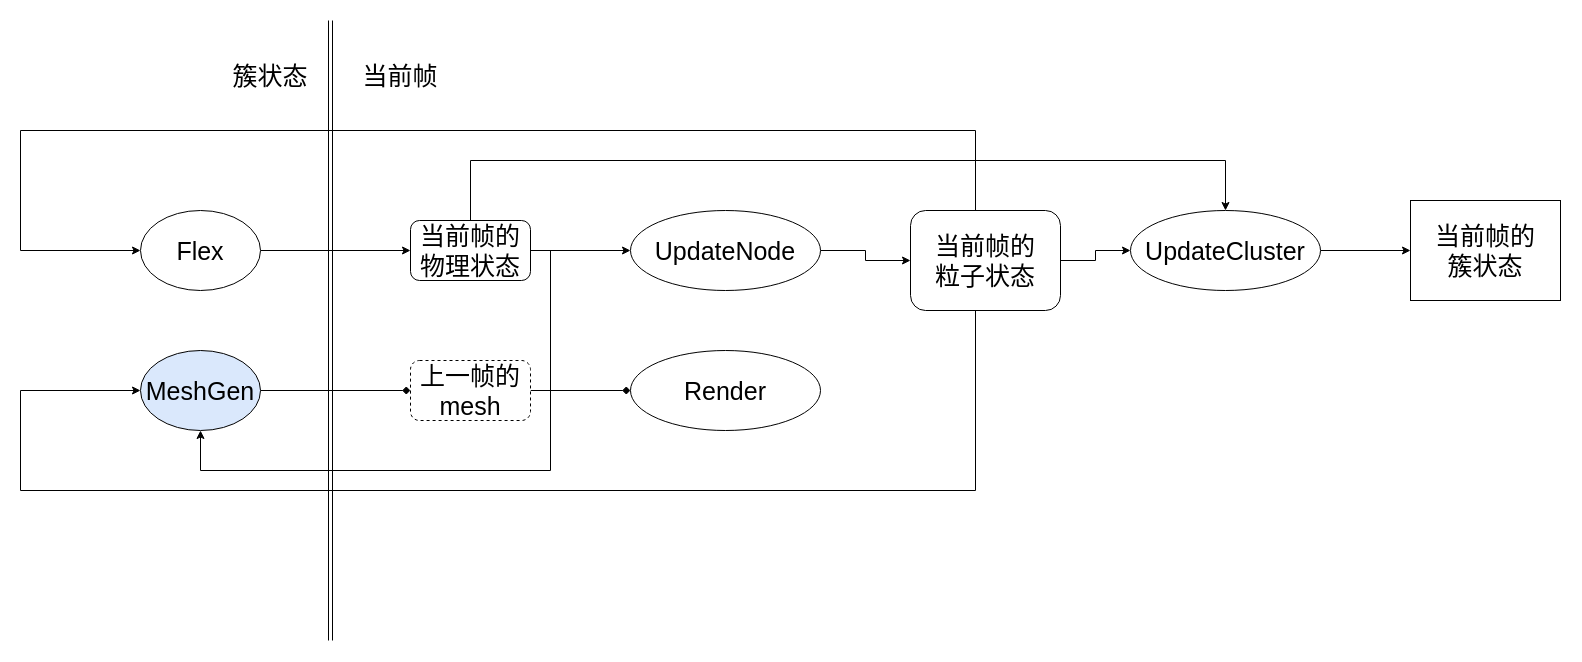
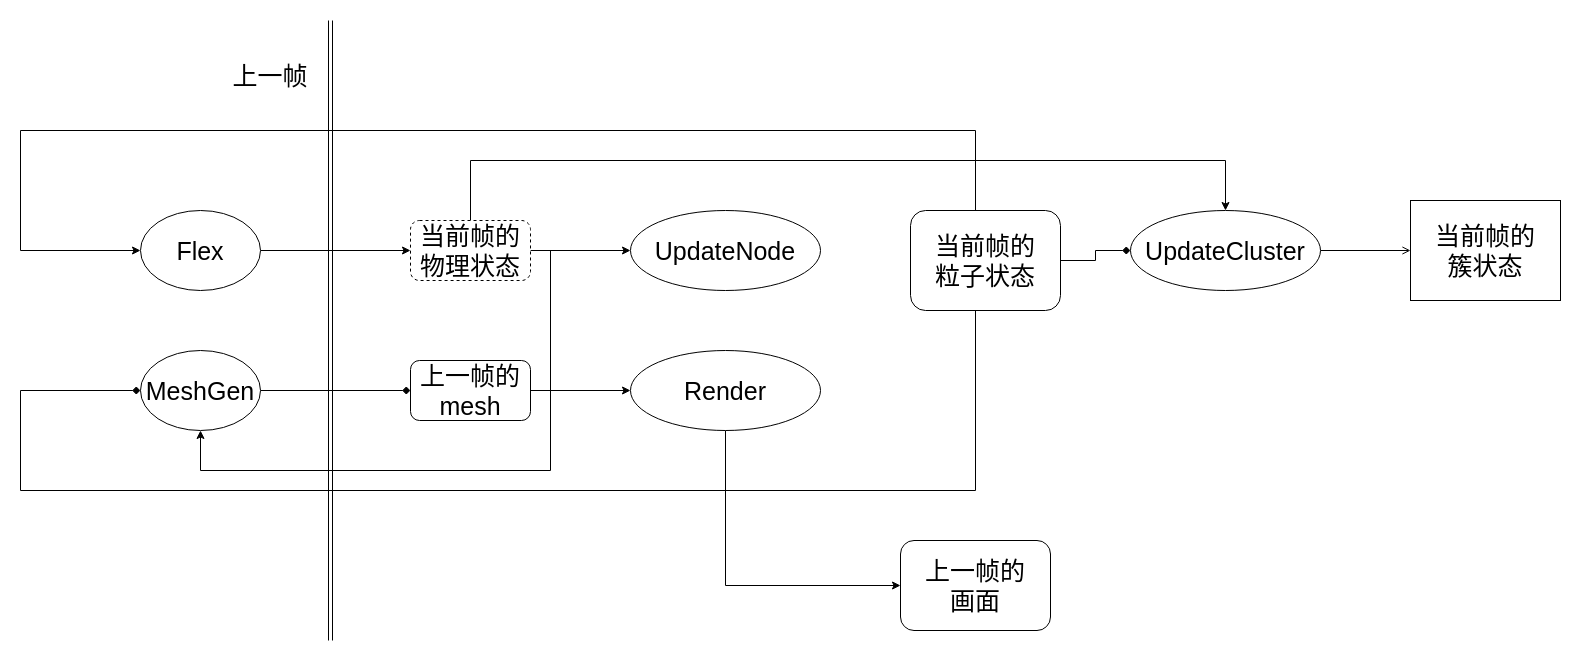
- <mxCell id="25" value="簇状态" style="text;html=1;strokeColor=none;fillColor=none;align=center;verticalAlign=middle;whiteSpace=wrap;rounded=0;fontSize=25;" vertex="1" parent="1"><mxGeometry x="220" y="60" width="100" height="30" as="geometry" /></mxCell>
+ <mxCell id="25" value="上一帧" style="text;html=1;strokeColor=none;fillColor=none;align=center;verticalAlign=middle;whiteSpace=wrap;rounded=0;fontSize=25;" vertex="1" parent="1"><mxGeometry x="220" y="60" width="100" height="30" as="geometry" /></mxCell>
- <mxCell id="26" value="当前帧" style="text;html=1;strokeColor=none;fillColor=none;align=center;verticalAlign=middle;whiteSpace=wrap;rounded=0;fontSize=25;" vertex="1" parent="1"><mxGeometry x="350" y="60" width="100" height="30" as="geometry" /></mxCell>
- <mxCell id="5" value="&lt;span style=&quot;font-size: 25px&quot;&gt;当前帧的物理状态&lt;/span&gt;" style="rounded=1;whiteSpace=wrap;html=1;" vertex="1" parent="1"><mxGeometry x="410" y="220" width="120" height="60" as="geometry" /></mxCell>
+ <mxCell id="5" value="&lt;span style=&quot;font-size: 25px&quot;&gt;当前帧的物理状态&lt;/span&gt;" style="rounded=1;whiteSpace=wrap;html=1;dashed=1;" vertex="1" parent="1"><mxGeometry x="410" y="220" width="120" height="60" as="geometry" /></mxCell>
- <mxCell id="17" style="edgeStyle=orthogonalEdgeStyle;rounded=0;orthogonalLoop=1;jettySize=auto;html=1;exitX=1;exitY=0.5;exitDx=0;exitDy=0;entryX=0;entryY=0.5;entryDx=0;entryDy=0;fontSize=25;" edge="1" parent="1" source="18" target="24"><mxGeometry relative="1" as="geometry" /></mxCell>
+ <mxCell id="17" style="edgeStyle=orthogonalEdgeStyle;rounded=0;orthogonalLoop=1;jettySize=auto;html=1;exitX=1;exitY=0.5;exitDx=0;exitDy=0;entryX=0;entryY=0.5;entryDx=0;entryDy=0;fontSize=25;endArrow=diamond;" edge="1" parent="1" source="18" target="24"><mxGeometry relative="1" as="geometry" /></mxCell>
- <mxCell id="23" style="edgeStyle=orthogonalEdgeStyle;rounded=0;orthogonalLoop=1;jettySize=auto;html=1;exitX=1;exitY=0.5;exitDx=0;exitDy=0;entryX=0;entryY=0.5;entryDx=0;entryDy=0;fontSize=25;" edge="1" parent="1" source="24" target="14"><mxGeometry relative="1" as="geometry" /></mxCell>
+ <mxCell id="23" style="edgeStyle=orthogonalEdgeStyle;rounded=0;orthogonalLoop=1;jettySize=auto;html=1;exitX=1;exitY=0.5;exitDx=0;exitDy=0;entryX=0;entryY=0.5;entryDx=0;entryDy=0;fontSize=25;endArrow=open;" edge="1" parent="1" source="24" target="14"><mxGeometry relative="1" as="geometry" /></mxCell>
- <mxCell id="12" style="edgeStyle=orthogonalEdgeStyle;rounded=0;orthogonalLoop=1;jettySize=auto;html=1;exitX=1;exitY=0.5;exitDx=0;exitDy=0;entryX=0;entryY=0.5;entryDx=0;entryDy=0;fontSize=25;" edge="1" parent="1" source="13" target="18"><mxGeometry relative="1" as="geometry" /></mxCell>
- <mxCell id="15" style="edgeStyle=orthogonalEdgeStyle;rounded=0;orthogonalLoop=1;jettySize=auto;html=1;exitX=0.5;exitY=1;exitDx=0;exitDy=0;entryX=0;entryY=0.5;entryDx=0;entryDy=0;fontSize=25;" edge="1" parent="1" source="18" target="11"><mxGeometry relative="1" as="geometry"><Array as="points"><mxPoint x="975" y="490" /><mxPoint x="20" y="490" /><mxPoint x="20" y="390" /></Array></mxGeometry></mxCell>
+ <mxCell id="15" style="edgeStyle=orthogonalEdgeStyle;rounded=0;orthogonalLoop=1;jettySize=auto;html=1;exitX=0.5;exitY=1;exitDx=0;exitDy=0;entryX=0;entryY=0.5;entryDx=0;entryDy=0;fontSize=25;endArrow=diamond;" edge="1" parent="1" source="18" target="11"><mxGeometry relative="1" as="geometry"><Array as="points"><mxPoint x="975" y="490" /><mxPoint x="20" y="490" /><mxPoint x="20" y="390" /></Array></mxGeometry></mxCell>
- <mxCell id="11" value="MeshGen" style="ellipse;whiteSpace=wrap;html=1;fontSize=25;fillColor=#dae8fc;" vertex="1" parent="1"><mxGeometry x="140" y="350" width="120" height="80" as="geometry" /></mxCell>
+ <mxCell id="11" value="MeshGen" style="ellipse;whiteSpace=wrap;html=1;fontSize=25;" vertex="1" parent="1"><mxGeometry x="140" y="350" width="120" height="80" as="geometry" /></mxCell>
- <mxCell id="9" value="&lt;span style=&quot;font-size: 25px&quot;&gt;上一帧的mesh&lt;/span&gt;" style="rounded=1;whiteSpace=wrap;html=1;dashed=1;" vertex="1" parent="1"><mxGeometry x="410" y="360" width="120" height="60" as="geometry" /></mxCell>
+ <mxCell id="9" value="&lt;span style=&quot;font-size: 25px&quot;&gt;上一帧的mesh&lt;/span&gt;" style="rounded=1;whiteSpace=wrap;html=1;" vertex="1" parent="1"><mxGeometry x="410" y="360" width="120" height="60" as="geometry" /></mxCell>
- <mxCell id="8" value="" style="edgeStyle=orthogonalEdgeStyle;rounded=0;orthogonalLoop=1;jettySize=auto;html=1;fontSize=25;endArrow=diamond;" edge="1" parent="1" source="9" target="20"><mxGeometry relative="1" as="geometry" /></mxCell>
+ <mxCell id="8" value="" style="edgeStyle=orthogonalEdgeStyle;rounded=0;orthogonalLoop=1;jettySize=auto;html=1;fontSize=25;" edge="1" parent="1" source="9" target="20"><mxGeometry relative="1" as="geometry" /></mxCell>
+ <mxCell id="19" style="edgeStyle=orthogonalEdgeStyle;rounded=0;orthogonalLoop=1;jettySize=auto;html=1;exitX=0.5;exitY=1;exitDx=0;exitDy=0;entryX=0;entryY=0.5;entryDx=0;entryDy=0;fontSize=25;" edge="1" parent="1" source="20" target="21"><mxGeometry relative="1" as="geometry" /></mxCell>
+ <mxCell id="21" value="上一帧的&lt;br&gt;画面" style="rounded=1;whiteSpace=wrap;html=1;fontSize=25;" vertex="1" parent="1"><mxGeometry x="900" y="540" width="150" height="90" as="geometry" /></mxCell>
